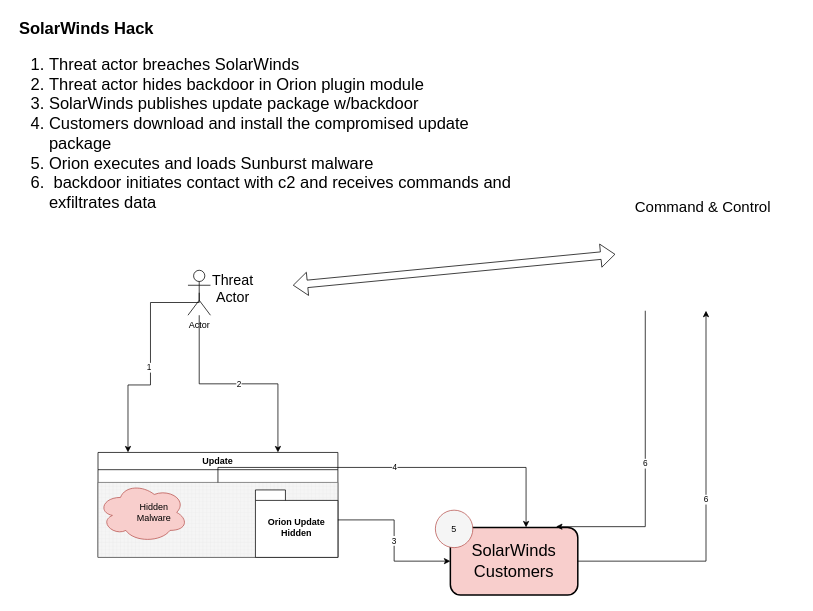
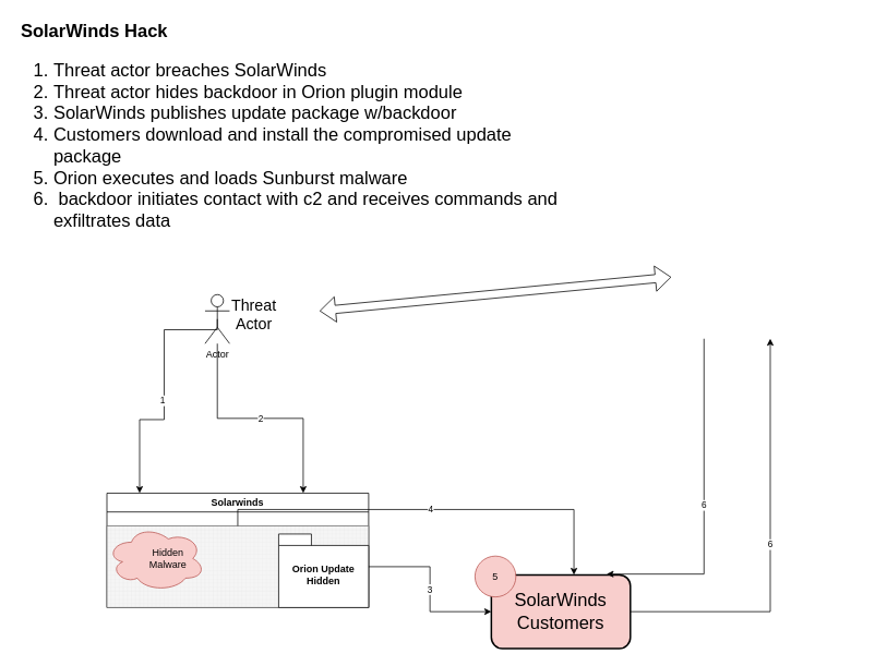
- <mxCell id="5" value="Command &amp;amp; Control" style="text;html=1;strokeColor=none;fillColor=none;align=center;verticalAlign=middle;whiteSpace=wrap;rounded=0;fontSize=20;" vertex="1" parent="3"><mxGeometry x="2" y="20" width="230" height="30" as="geometry" /></mxCell>
- <mxCell id="8" value="Update" style="swimlane;" vertex="1" parent="6"><mxGeometry y="243" width="320" height="140" as="geometry" /></mxCell>
+ <mxCell id="8" value="Solarwinds" style="swimlane;" vertex="1" parent="6"><mxGeometry y="243" width="320" height="140" as="geometry" /></mxCell>
- <mxCell id="22" value="5" style="ellipse;whiteSpace=wrap;html=1;aspect=fixed;fillColor=#f5f5f5;strokeColor=#b85450;" vertex="1" parent="6"><mxGeometry x="450" y="320" width="50" height="50" as="geometry" /></mxCell>
+ <mxCell id="22" value="5" style="ellipse;whiteSpace=wrap;html=1;aspect=fixed;fillColor=#f8cecc;strokeColor=#b85450;" vertex="1" parent="6"><mxGeometry x="450" y="320" width="50" height="50" as="geometry" /></mxCell>
